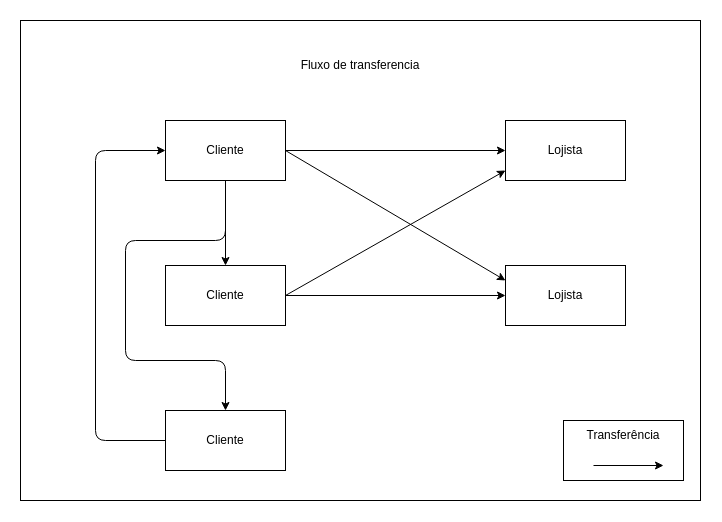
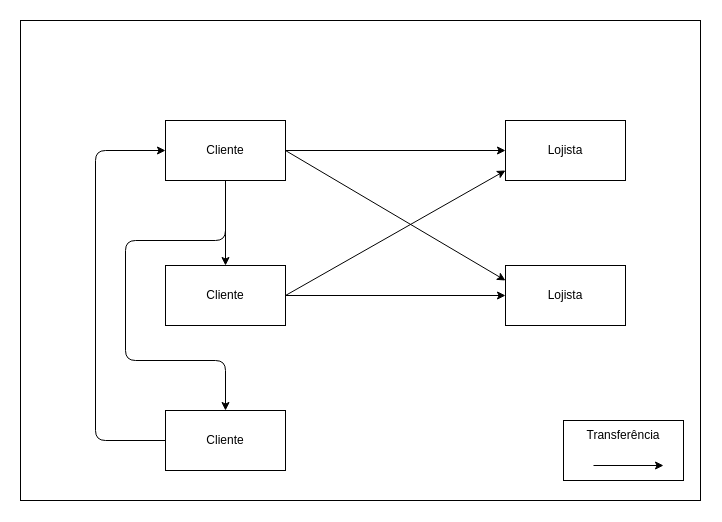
- <mxCell id="4" value="Fluxo de transferencia" style="text;html=1;strokeColor=none;fillColor=none;align=center;verticalAlign=middle;whiteSpace=wrap;rounded=0;" parent="2" vertex="1"><mxGeometry x="200" y="30" width="280" height="30" as="geometry" /></mxCell>
